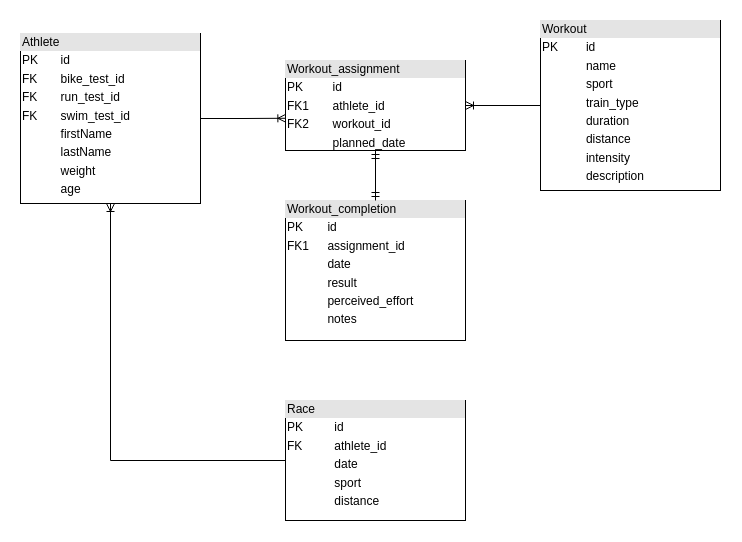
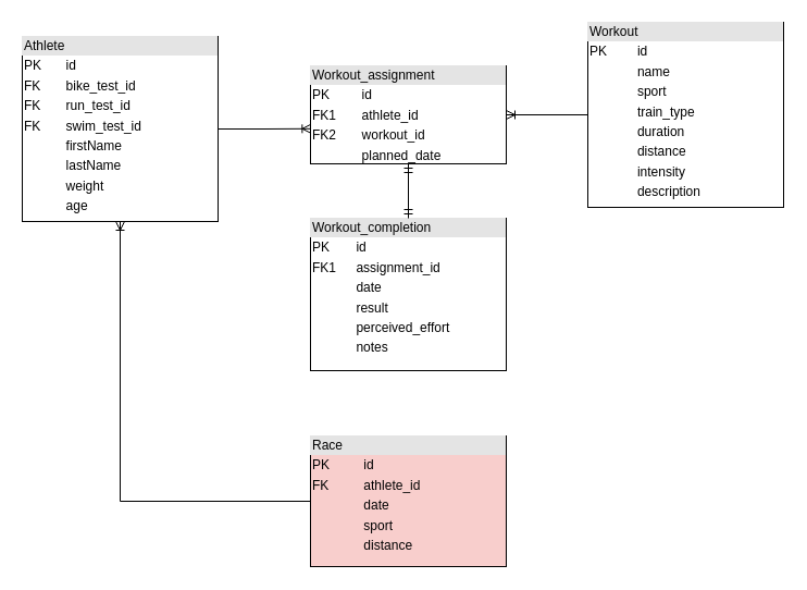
- <mxCell id="4" value="&lt;div style=&quot;box-sizing:border-box;width:100%;background:#e4e4e4;padding:2px;&quot;&gt;Race&lt;/div&gt;&lt;table style=&quot;width:100%;font-size:1em;&quot; cellpadding=&quot;2&quot; cellspacing=&quot;0&quot;&gt;&lt;tbody&gt;&lt;tr&gt;&lt;td&gt;PK&lt;/td&gt;&lt;td&gt;id&lt;/td&gt;&lt;/tr&gt;&lt;tr&gt;&lt;td&gt;FK&lt;/td&gt;&lt;td&gt;athlete_id&lt;br&gt;&lt;/td&gt;&lt;/tr&gt;&lt;tr&gt;&lt;td&gt;&lt;br&gt;&lt;/td&gt;&lt;td&gt;date&lt;br&gt;&lt;/td&gt;&lt;/tr&gt;&lt;tr&gt;&lt;td&gt;&lt;br&gt;&lt;/td&gt;&lt;td&gt;sport&lt;/td&gt;&lt;/tr&gt;&lt;tr&gt;&lt;td&gt;&lt;br&gt;&lt;/td&gt;&lt;td&gt;distance&lt;/td&gt;&lt;/tr&gt;&lt;/tbody&gt;&lt;/table&gt;" style="verticalAlign=top;align=left;overflow=fill;html=1;whiteSpace=wrap;" parent="1" vertex="1"><mxGeometry x="285" y="400" width="180" height="120" as="geometry" /></mxCell>
+ <mxCell id="4" value="&lt;div style=&quot;box-sizing:border-box;width:100%;background:#e4e4e4;padding:2px;&quot;&gt;Race&lt;/div&gt;&lt;table style=&quot;width:100%;font-size:1em;&quot; cellpadding=&quot;2&quot; cellspacing=&quot;0&quot;&gt;&lt;tbody&gt;&lt;tr&gt;&lt;td&gt;PK&lt;/td&gt;&lt;td&gt;id&lt;/td&gt;&lt;/tr&gt;&lt;tr&gt;&lt;td&gt;FK&lt;/td&gt;&lt;td&gt;athlete_id&lt;br&gt;&lt;/td&gt;&lt;/tr&gt;&lt;tr&gt;&lt;td&gt;&lt;br&gt;&lt;/td&gt;&lt;td&gt;date&lt;br&gt;&lt;/td&gt;&lt;/tr&gt;&lt;tr&gt;&lt;td&gt;&lt;br&gt;&lt;/td&gt;&lt;td&gt;sport&lt;/td&gt;&lt;/tr&gt;&lt;tr&gt;&lt;td&gt;&lt;br&gt;&lt;/td&gt;&lt;td&gt;distance&lt;/td&gt;&lt;/tr&gt;&lt;/tbody&gt;&lt;/table&gt;" style="verticalAlign=top;align=left;overflow=fill;html=1;whiteSpace=wrap;fillColor=#f8cecc;" parent="1" vertex="1"><mxGeometry x="285" y="400" width="180" height="120" as="geometry" /></mxCell>
